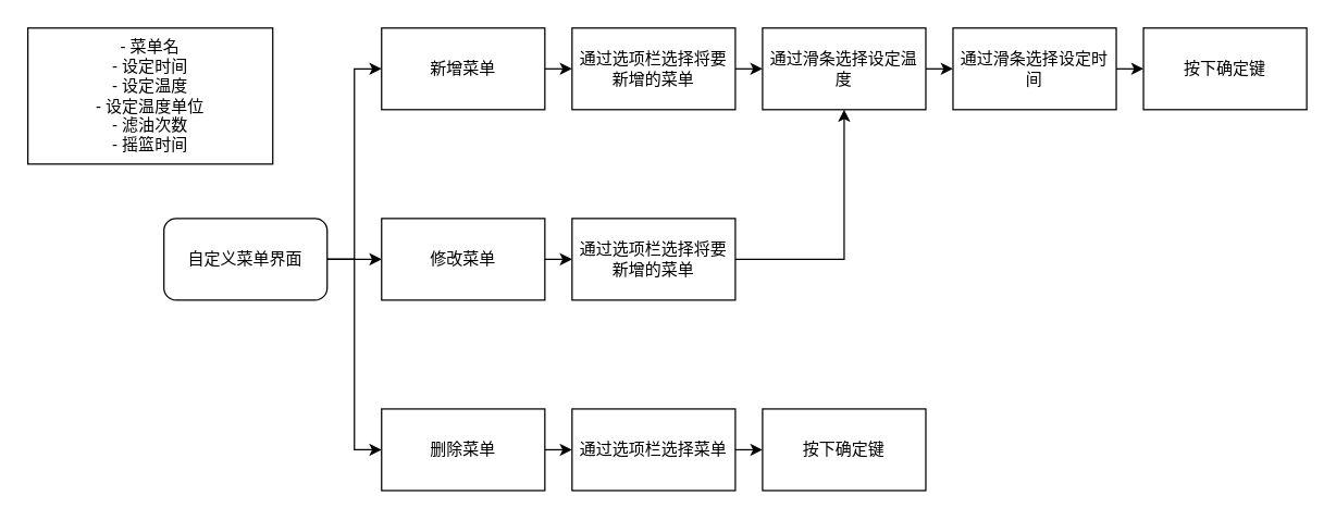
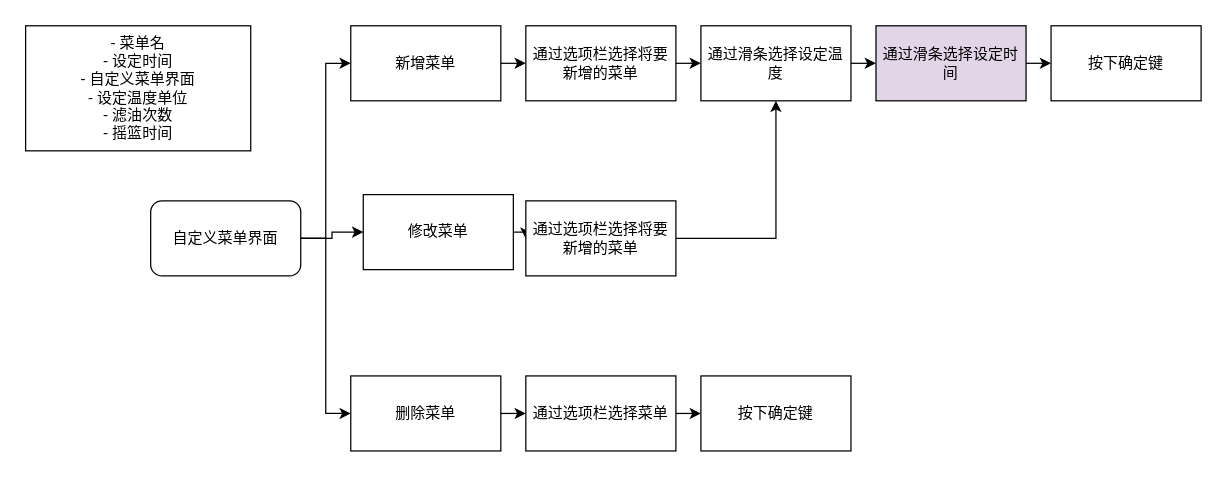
- <mxCell id="20" value="通过滑条选择设定时间" style="rounded=0;whiteSpace=wrap;html=1;" vertex="1" parent="1"><mxGeometry x="700" y="20" width="120" height="60" as="geometry" /></mxCell>
+ <mxCell id="20" value="通过滑条选择设定时间" style="rounded=0;whiteSpace=wrap;html=1;fillColor=#e1d5e7;" vertex="1" parent="1"><mxGeometry x="700" y="20" width="120" height="60" as="geometry" /></mxCell>
- <mxCell id="2" value="- 菜单名&lt;br&gt;- 设定时间&lt;br&gt;- 设定温度&lt;br&gt;- 设定温度单位&lt;br&gt;- 滤油次数&lt;br&gt;- 摇篮时间" style="rounded=0;whiteSpace=wrap;html=1;" vertex="1" parent="1"><mxGeometry x="20" y="20" width="180" height="100" as="geometry" /></mxCell>
+ <mxCell id="2" value="- 菜单名&lt;br&gt;- 设定时间&lt;br&gt;- 自定义菜单界面&lt;br&gt;- 设定温度单位&lt;br&gt;- 滤油次数&lt;br&gt;- 摇篮时间" style="rounded=0;whiteSpace=wrap;html=1;" vertex="1" parent="1"><mxGeometry x="20" y="20" width="180" height="100" as="geometry" /></mxCell>
- <mxCell id="10" value="修改菜单" style="rounded=0;whiteSpace=wrap;html=1;" vertex="1" parent="1"><mxGeometry x="280" y="160" width="120" height="60" as="geometry" /></mxCell>
+ <mxCell id="10" value="修改菜单" style="rounded=0;whiteSpace=wrap;html=1;" vertex="1" parent="1"><mxGeometry x="290" y="155" width="120" height="60" as="geometry" /></mxCell>
